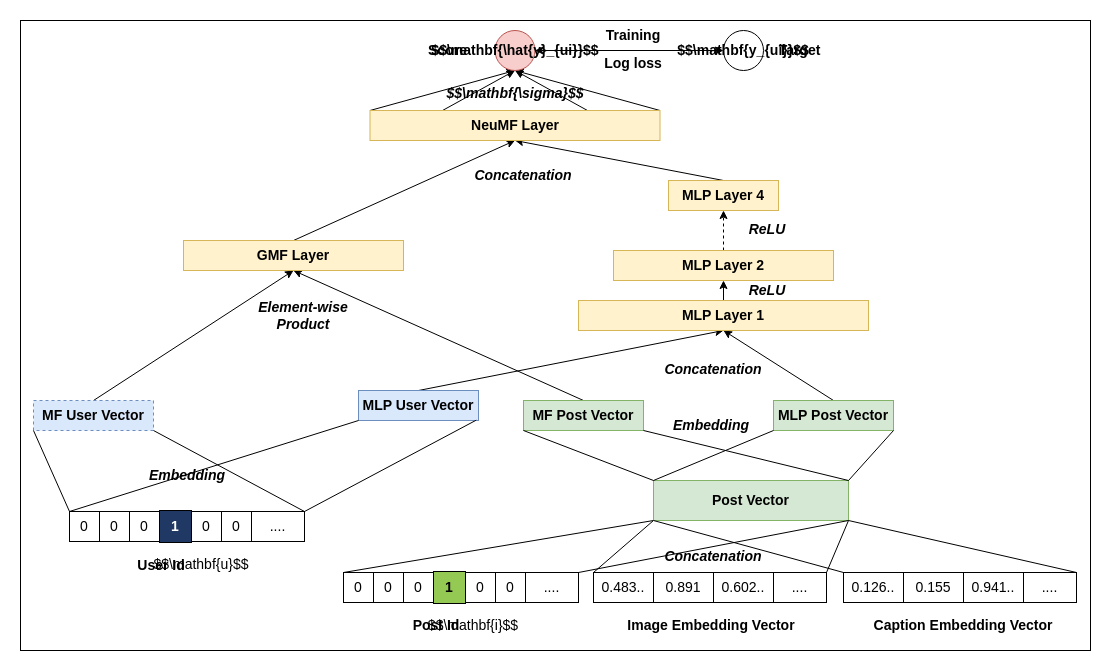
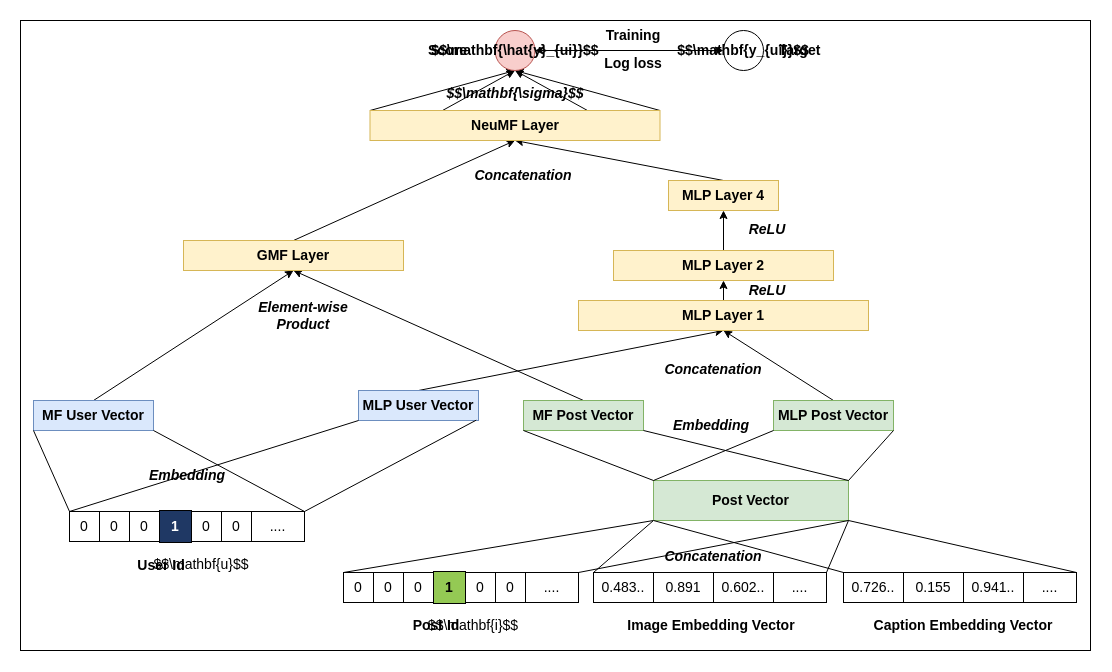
- <mxCell id="53" style="edgeStyle=none;html=1;exitX=0.5;exitY=0;exitDx=0;exitDy=0;entryX=0.5;entryY=1;entryDx=0;entryDy=0;dashed=1;" edge="1" parent="1" source="54" target="56"><mxGeometry relative="1" as="geometry" /></mxCell>
+ <mxCell id="53" style="edgeStyle=none;html=1;exitX=0.5;exitY=0;exitDx=0;exitDy=0;entryX=0.5;entryY=1;entryDx=0;entryDy=0;" edge="1" parent="1" source="54" target="56"><mxGeometry relative="1" as="geometry" /></mxCell>
- <mxCell id="4" value="&lt;font style=&quot;font-size: 14px;&quot;&gt;&lt;b&gt;MF User Vector&lt;/b&gt;&lt;/font&gt;" style="rounded=0;whiteSpace=wrap;html=1;labelBackgroundColor=none;fillColor=#dae8fc;strokeColor=#6c8ebf;dashed=1;" vertex="1" parent="1"><mxGeometry x="33" y="400" width="120" height="30" as="geometry" /></mxCell>
+ <mxCell id="4" value="&lt;font style=&quot;font-size: 14px;&quot;&gt;&lt;b&gt;MF User Vector&lt;/b&gt;&lt;/font&gt;" style="rounded=0;whiteSpace=wrap;html=1;labelBackgroundColor=none;fillColor=#dae8fc;strokeColor=#6c8ebf;" vertex="1" parent="1"><mxGeometry x="33" y="400" width="120" height="30" as="geometry" /></mxCell>
- <mxCell id="32" value="0.126.." style="rounded=0;whiteSpace=wrap;html=1;fontSize=14;" vertex="1" parent="1"><mxGeometry x="843" y="572" width="60" height="30" as="geometry" /></mxCell>
+ <mxCell id="32" value="0.726.." style="rounded=0;whiteSpace=wrap;html=1;fontSize=14;" vertex="1" parent="1"><mxGeometry x="843" y="572" width="60" height="30" as="geometry" /></mxCell>
